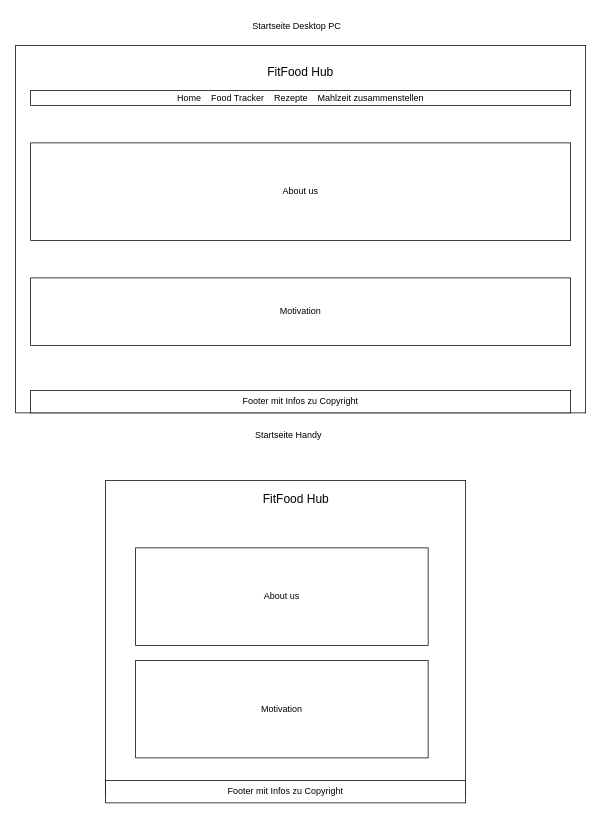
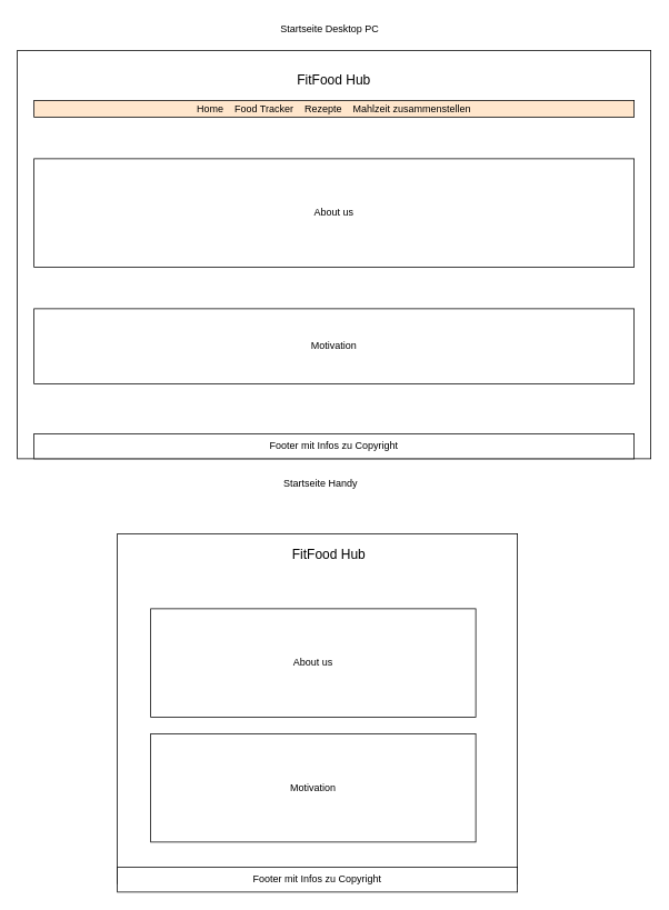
- <mxCell id="4" value="Home &amp;nbsp; &amp;nbsp;Food Tracker &amp;nbsp; &amp;nbsp;Rezepte &amp;nbsp; &amp;nbsp;Mahlzeit&amp;nbsp;zusammenstellen" style="rounded=0;whiteSpace=wrap;html=1;" vertex="1" parent="1"><mxGeometry x="40" y="120" width="720" height="20" as="geometry" /></mxCell>
+ <mxCell id="4" value="Home &amp;nbsp; &amp;nbsp;Food Tracker &amp;nbsp; &amp;nbsp;Rezepte &amp;nbsp; &amp;nbsp;Mahlzeit&amp;nbsp;zusammenstellen" style="rounded=0;whiteSpace=wrap;html=1;fillColor=#ffe6cc;" vertex="1" parent="1"><mxGeometry x="40" y="120" width="720" height="20" as="geometry" /></mxCell>
